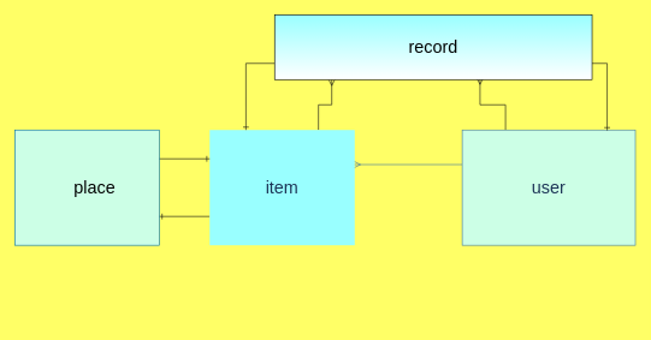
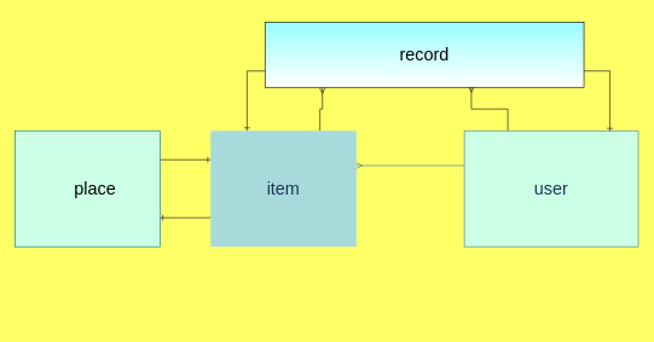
- <mxCell id="13" value="&lt;font style=&quot;font-size: 24px&quot; color=&quot;#020303&quot;&gt;record&lt;/font&gt;" style="whiteSpace=wrap;html=1;fillColor=#99FFFF;gradientColor=#ffffff;align=center;" parent="1" vertex="1"><mxGeometry x="380" y="20" width="440" height="90" as="geometry" /></mxCell>
+ <mxCell id="13" value="&lt;font style=&quot;font-size: 24px&quot; color=&quot;#020303&quot;&gt;record&lt;/font&gt;" style="whiteSpace=wrap;html=1;fillColor=#99FFFF;gradientColor=#ffffff;align=center;" parent="1" vertex="1"><mxGeometry x="365" y="30" width="440" height="90" as="geometry" /></mxCell>
- <mxCell id="5" value="&lt;font style=&quot;font-size: 24px&quot;&gt;item&lt;/font&gt;" style="rounded=0;whiteSpace=wrap;html=1;fillColor=#99ffff;fontColor=#1D3557;strokeColor=none;" parent="1" vertex="1"><mxGeometry x="290" y="180" width="201" height="160" as="geometry" /></mxCell>
+ <mxCell id="5" value="&lt;font style=&quot;font-size: 24px&quot;&gt;item&lt;/font&gt;" style="rounded=0;whiteSpace=wrap;html=1;fillColor=#A8DADC;fontColor=#1D3557;strokeColor=none;" parent="1" vertex="1"><mxGeometry x="290" y="180" width="201" height="160" as="geometry" /></mxCell>
